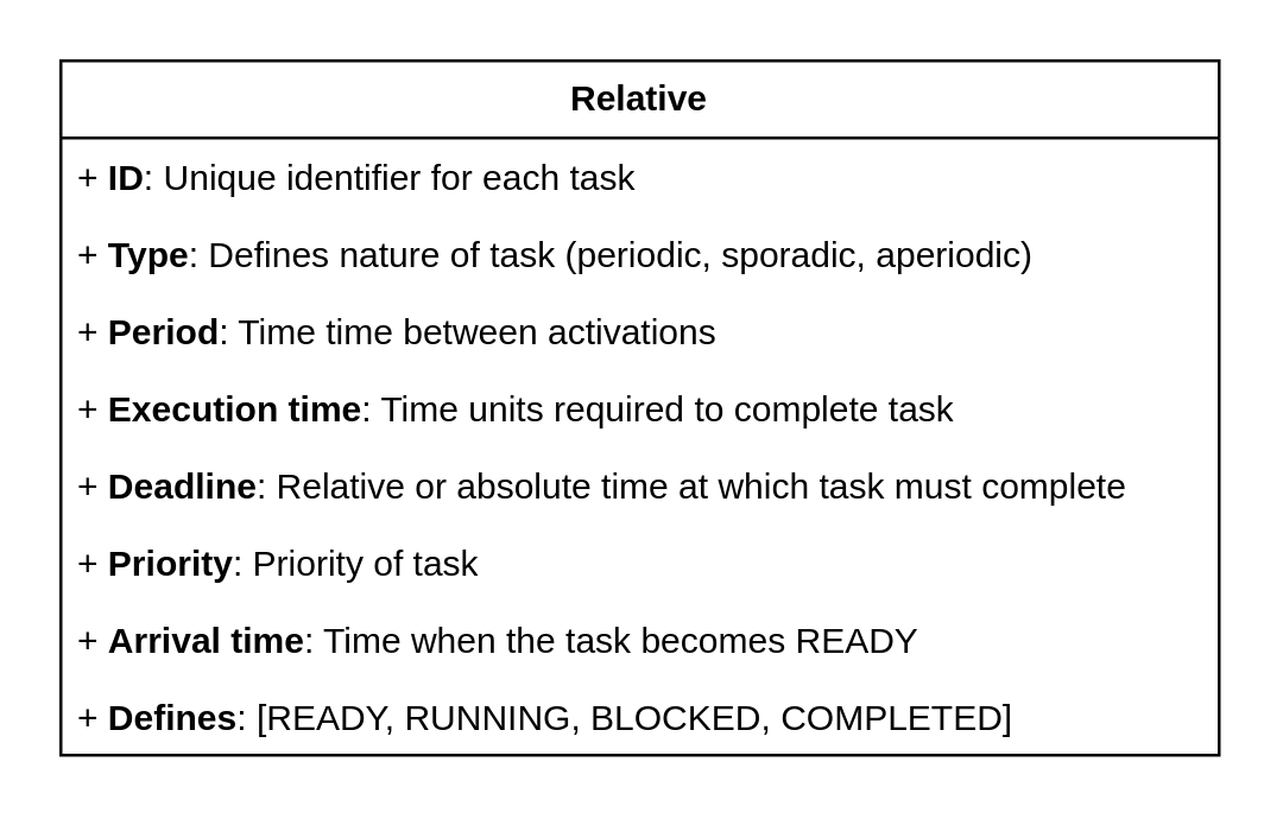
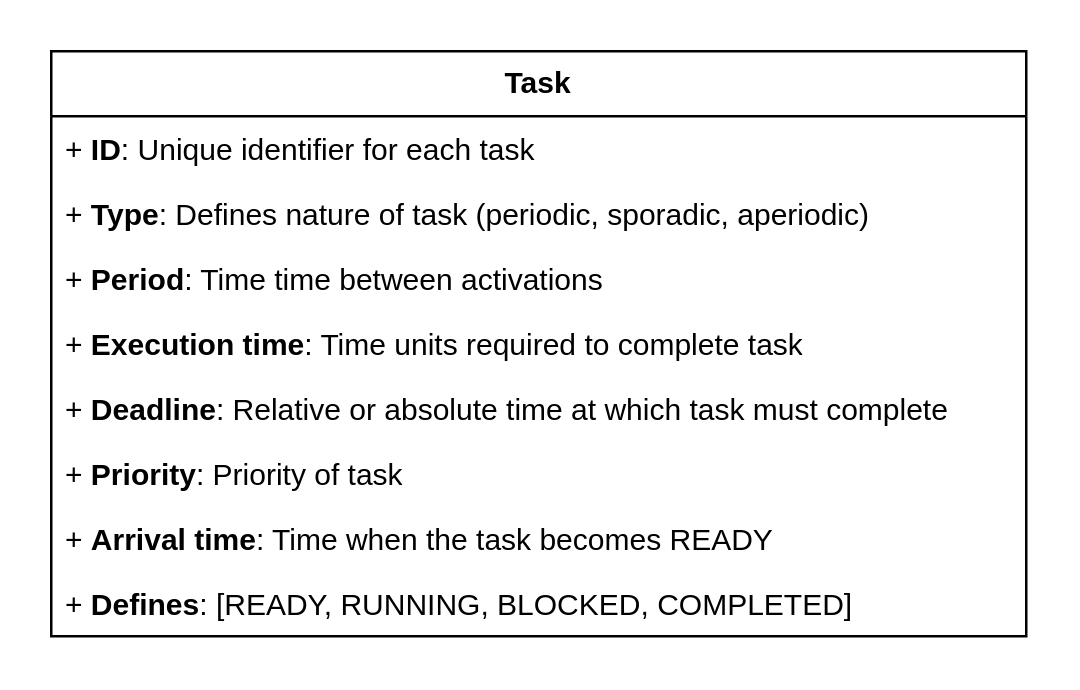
- <mxCell id="2" value="&lt;b&gt;Relative&lt;/b&gt;" style="swimlane;fontStyle=0;childLayout=stackLayout;horizontal=1;startSize=26;fillColor=none;horizontalStack=0;resizeParent=1;resizeParentMax=0;resizeLast=0;collapsible=1;marginBottom=0;whiteSpace=wrap;html=1;" vertex="1" parent="1"><mxGeometry x="20" y="20" width="390" height="234" as="geometry" /></mxCell>
+ <mxCell id="2" value="&lt;b&gt;Task&lt;/b&gt;" style="swimlane;fontStyle=0;childLayout=stackLayout;horizontal=1;startSize=26;fillColor=none;horizontalStack=0;resizeParent=1;resizeParentMax=0;resizeLast=0;collapsible=1;marginBottom=0;whiteSpace=wrap;html=1;" vertex="1" parent="1"><mxGeometry x="20" y="20" width="390" height="234" as="geometry" /></mxCell>
